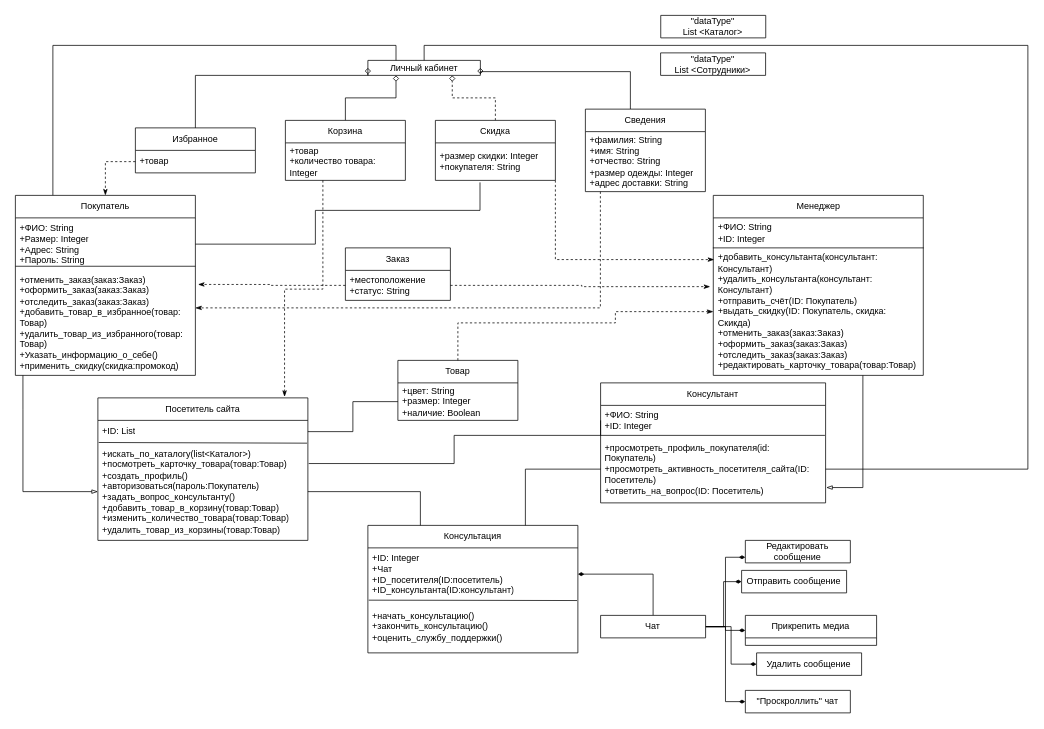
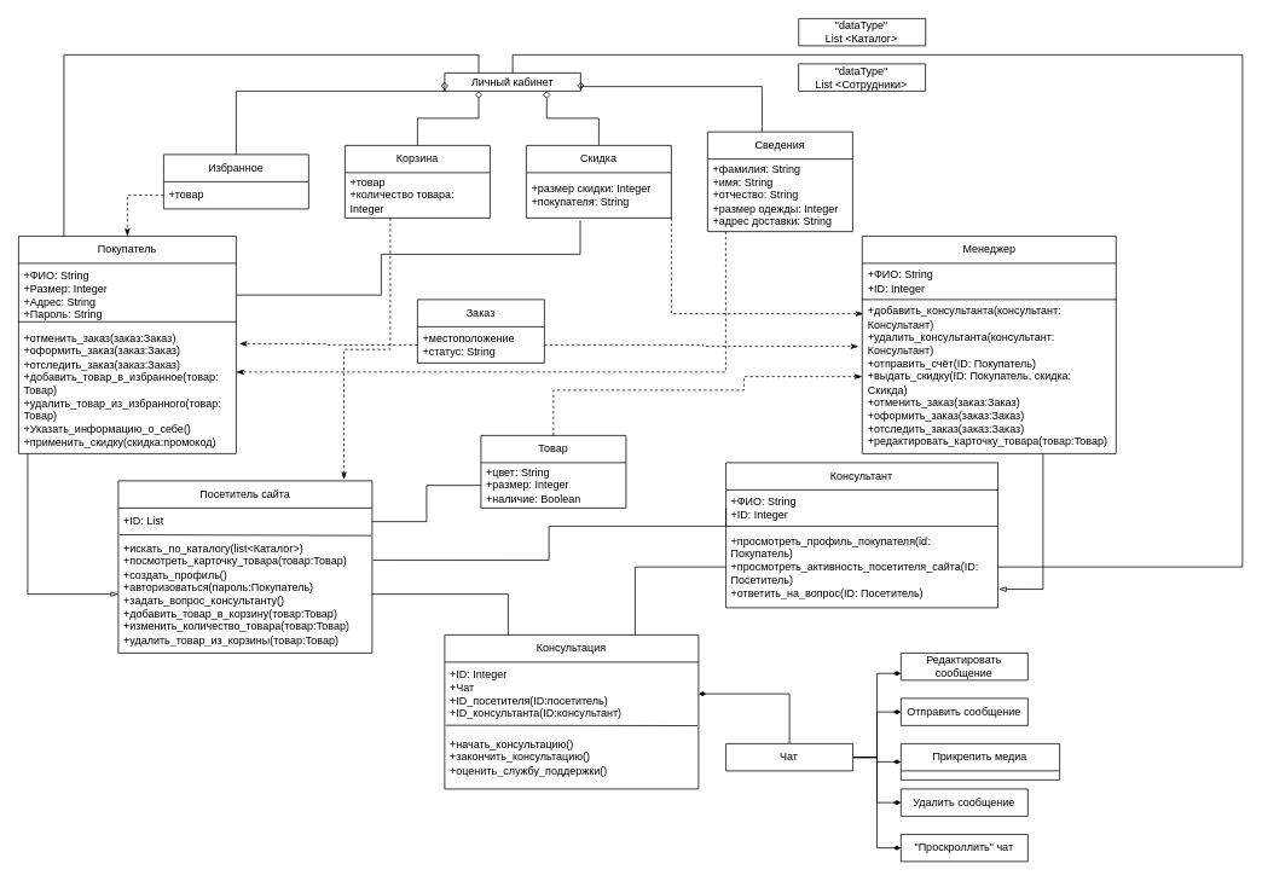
- <mxCell id="25" style="edgeStyle=orthogonalEdgeStyle;rounded=0;orthogonalLoop=1;jettySize=auto;html=1;entryX=0.75;entryY=1;entryDx=0;entryDy=0;endArrow=diamond;endFill=0;dashed=1;" edge="1" parent="1" source="26" target="6"><mxGeometry relative="1" as="geometry" /></mxCell>
+ <mxCell id="25" style="edgeStyle=orthogonalEdgeStyle;rounded=0;orthogonalLoop=1;jettySize=auto;html=1;entryX=0.75;entryY=1;entryDx=0;entryDy=0;endArrow=diamond;endFill=0;" edge="1" parent="1" source="26" target="6"><mxGeometry relative="1" as="geometry" /></mxCell>
- <mxCell id="49" value="Отправить сообщение" style="swimlane;fontStyle=0;childLayout=stackLayout;horizontal=1;startSize=30;horizontalStack=0;resizeParent=1;resizeParentMax=0;resizeLast=0;collapsible=1;marginBottom=0;whiteSpace=wrap;html=1;" vertex="1" parent="1"><mxGeometry x="988.3" y="760" width="140" height="30" as="geometry" /></mxCell>
+ <mxCell id="49" value="Отправить сообщение" style="swimlane;fontStyle=0;childLayout=stackLayout;horizontal=1;startSize=30;horizontalStack=0;resizeParent=1;resizeParentMax=0;resizeLast=0;collapsible=1;marginBottom=0;whiteSpace=wrap;html=1;" vertex="1" parent="1"><mxGeometry x="993.3" y="770" width="140" height="30" as="geometry" /></mxCell>
- <mxCell id="52" value="Удалить сообщение" style="swimlane;fontStyle=0;childLayout=stackLayout;horizontal=1;startSize=30;horizontalStack=0;resizeParent=1;resizeParentMax=0;resizeLast=0;collapsible=1;marginBottom=0;whiteSpace=wrap;html=1;" vertex="1" parent="1"><mxGeometry x="1008.3" y="870" width="140" height="30" as="geometry" /></mxCell>
+ <mxCell id="52" value="Удалить сообщение" style="swimlane;fontStyle=0;childLayout=stackLayout;horizontal=1;startSize=30;horizontalStack=0;resizeParent=1;resizeParentMax=0;resizeLast=0;collapsible=1;marginBottom=0;whiteSpace=wrap;html=1;" vertex="1" parent="1"><mxGeometry x="993.3" y="870" width="140" height="30" as="geometry" /></mxCell>
